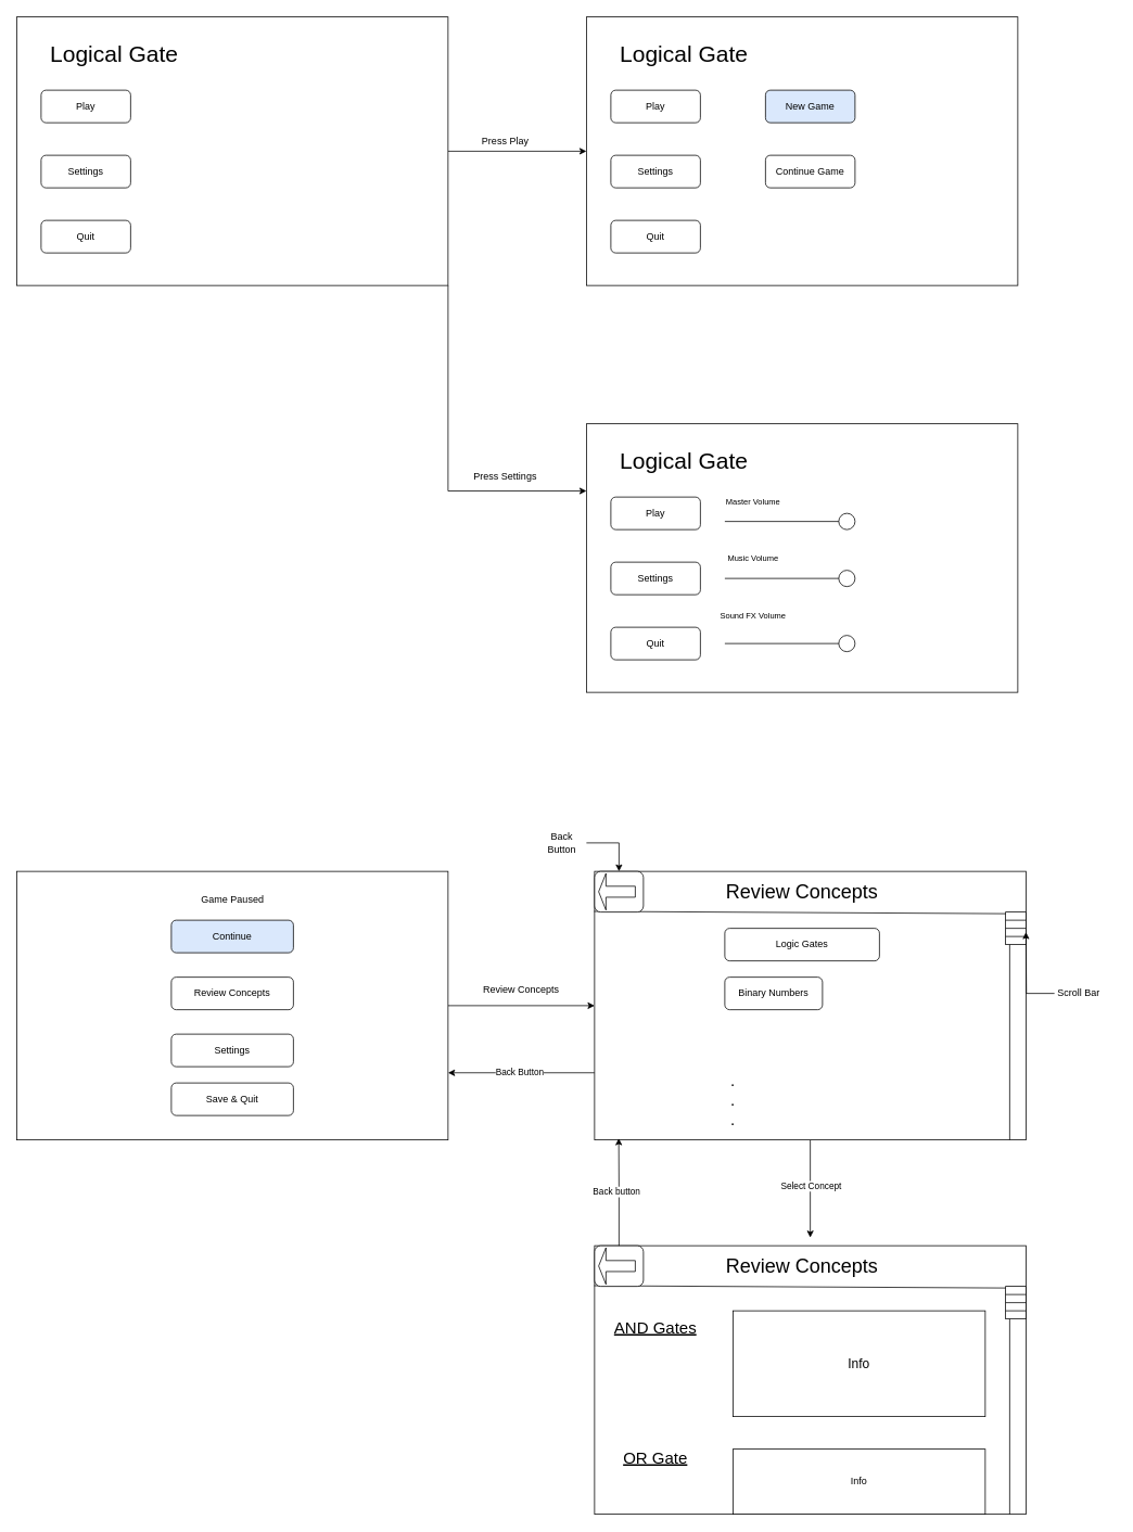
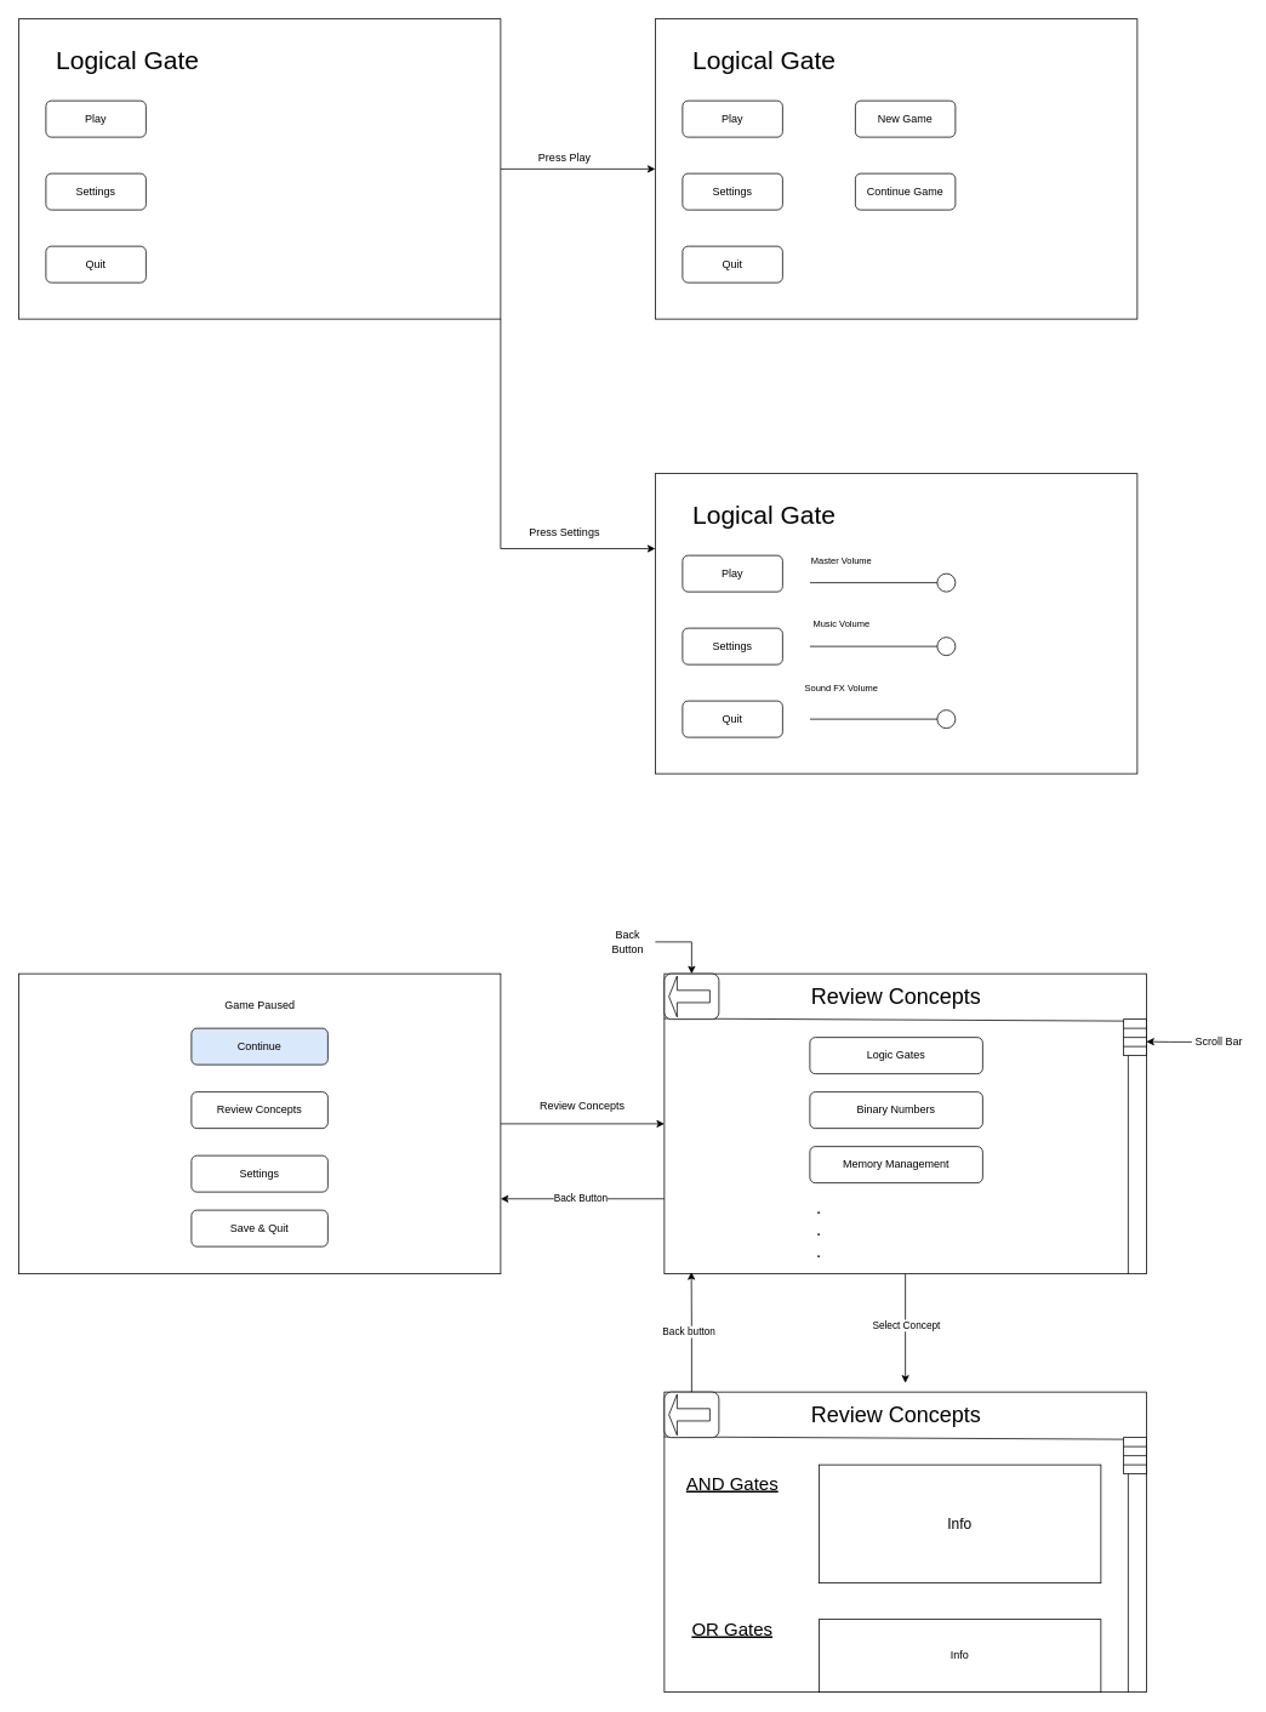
- <mxCell id="28" value="New Game" style="rounded=1;whiteSpace=wrap;html=1;fillColor=#dae8fc;" parent="1" vertex="1"><mxGeometry x="940" y="110" width="110" height="40" as="geometry" /></mxCell>
+ <mxCell id="28" value="New Game" style="rounded=1;whiteSpace=wrap;html=1;" parent="1" vertex="1"><mxGeometry x="940" y="110" width="110" height="40" as="geometry" /></mxCell>
- <mxCell id="72" value="Binary Numbers" style="rounded=1;whiteSpace=wrap;html=1;" parent="1" vertex="1"><mxGeometry x="890" y="1200" width="120" height="40" as="geometry" /></mxCell>
+ <mxCell id="72" value="Binary Numbers" style="rounded=1;whiteSpace=wrap;html=1;" parent="1" vertex="1"><mxGeometry x="890" y="1200" width="190" height="40" as="geometry" /></mxCell>
- <mxCell id="70" value="Scroll Bar" style="text;html=1;align=center;verticalAlign=middle;whiteSpace=wrap;rounded=0;" parent="1" vertex="1"><mxGeometry x="1295" y="1205" width="60" height="30" as="geometry" /></mxCell>
+ <mxCell id="70" value="Scroll Bar" style="text;html=1;align=center;verticalAlign=middle;whiteSpace=wrap;rounded=0;" parent="1" vertex="1"><mxGeometry x="1310" y="1130" width="60" height="30" as="geometry" /></mxCell>
+ <mxCell id="73" value="Memory Management" style="rounded=1;whiteSpace=wrap;html=1;" parent="1" vertex="1"><mxGeometry x="890" y="1260" width="190" height="40" as="geometry" /></mxCell>
- <mxCell id="77" value="&lt;font style=&quot;font-size: 20px;&quot;&gt;&lt;u&gt;OR Gate&lt;/u&gt;&lt;/font&gt;" style="text;html=1;align=center;verticalAlign=middle;whiteSpace=wrap;rounded=0;" parent="1" vertex="1"><mxGeometry x="750" y="1770" width="110" height="40" as="geometry" /></mxCell>
+ <mxCell id="77" value="&lt;font style=&quot;font-size: 20px;&quot;&gt;&lt;u&gt;OR Gates&lt;/u&gt;&lt;/font&gt;" style="text;html=1;align=center;verticalAlign=middle;whiteSpace=wrap;rounded=0;" parent="1" vertex="1"><mxGeometry x="750" y="1770" width="110" height="40" as="geometry" /></mxCell>
